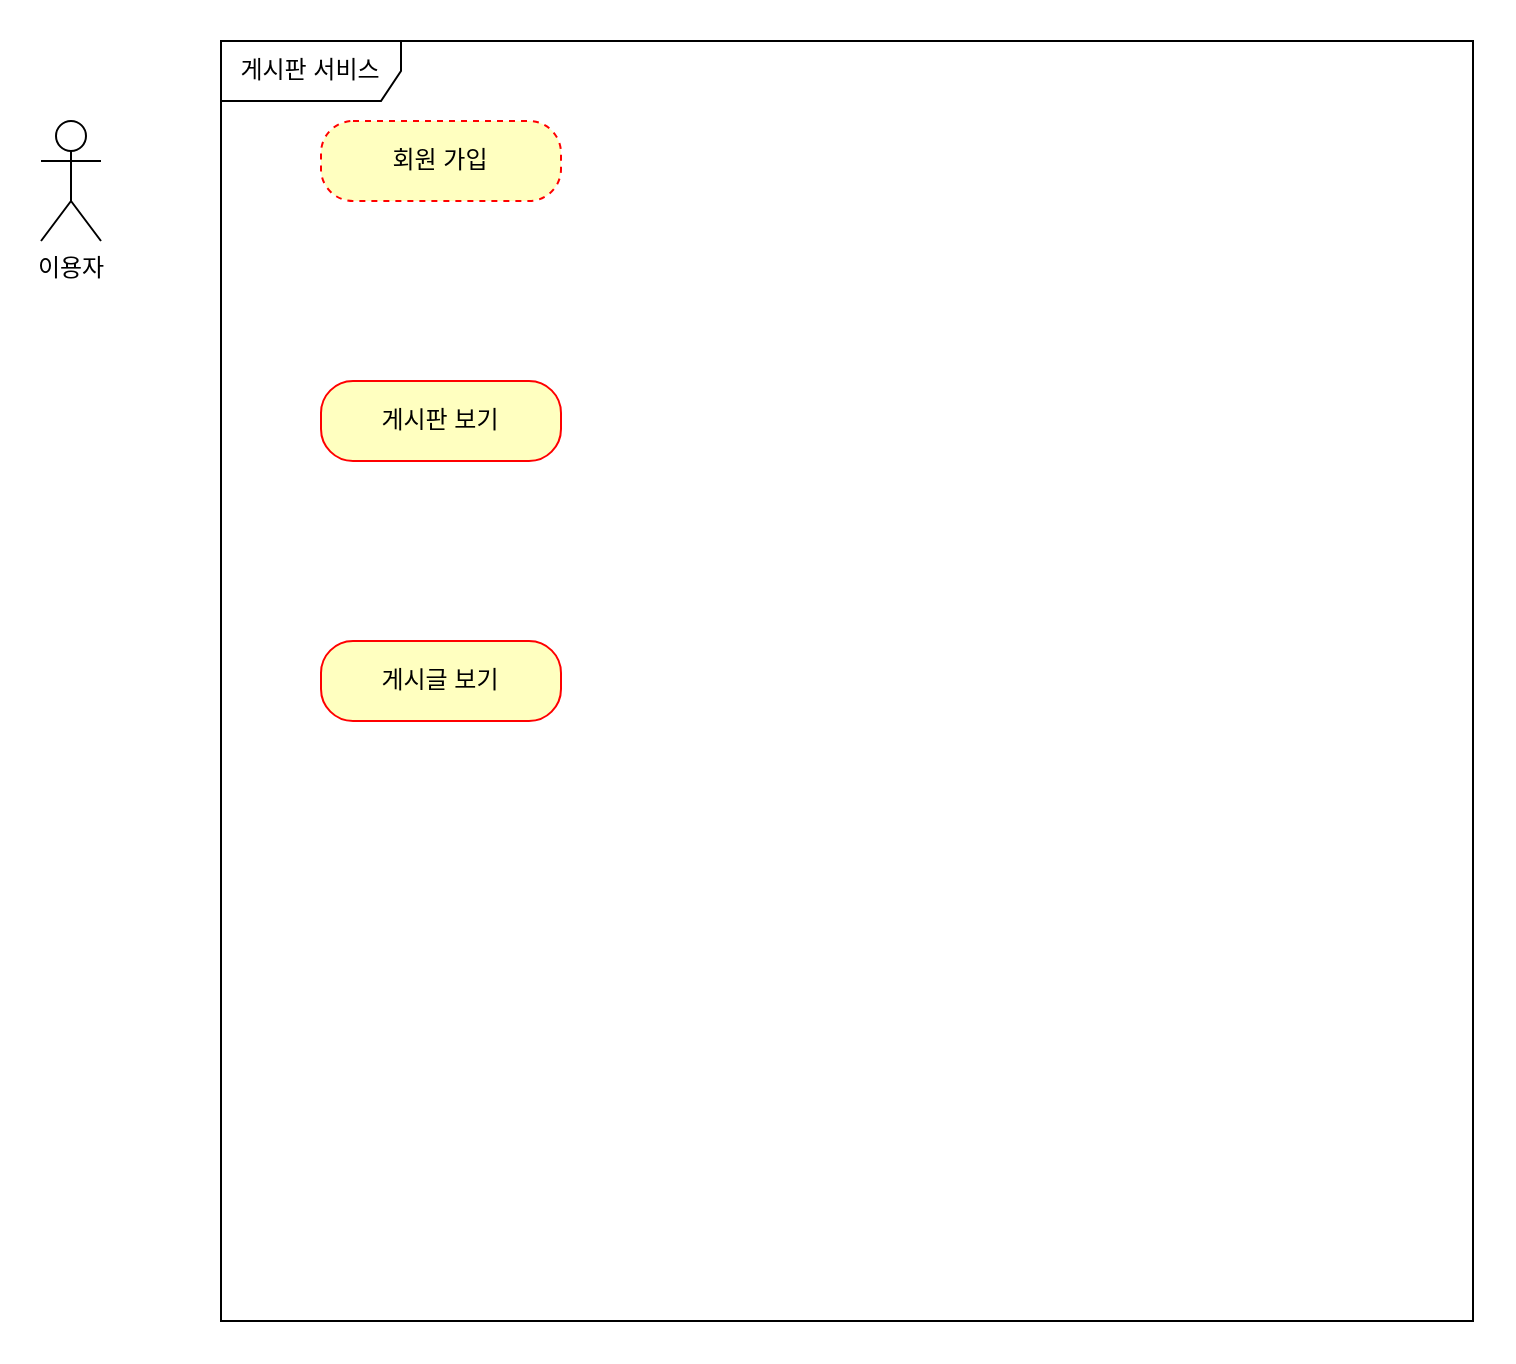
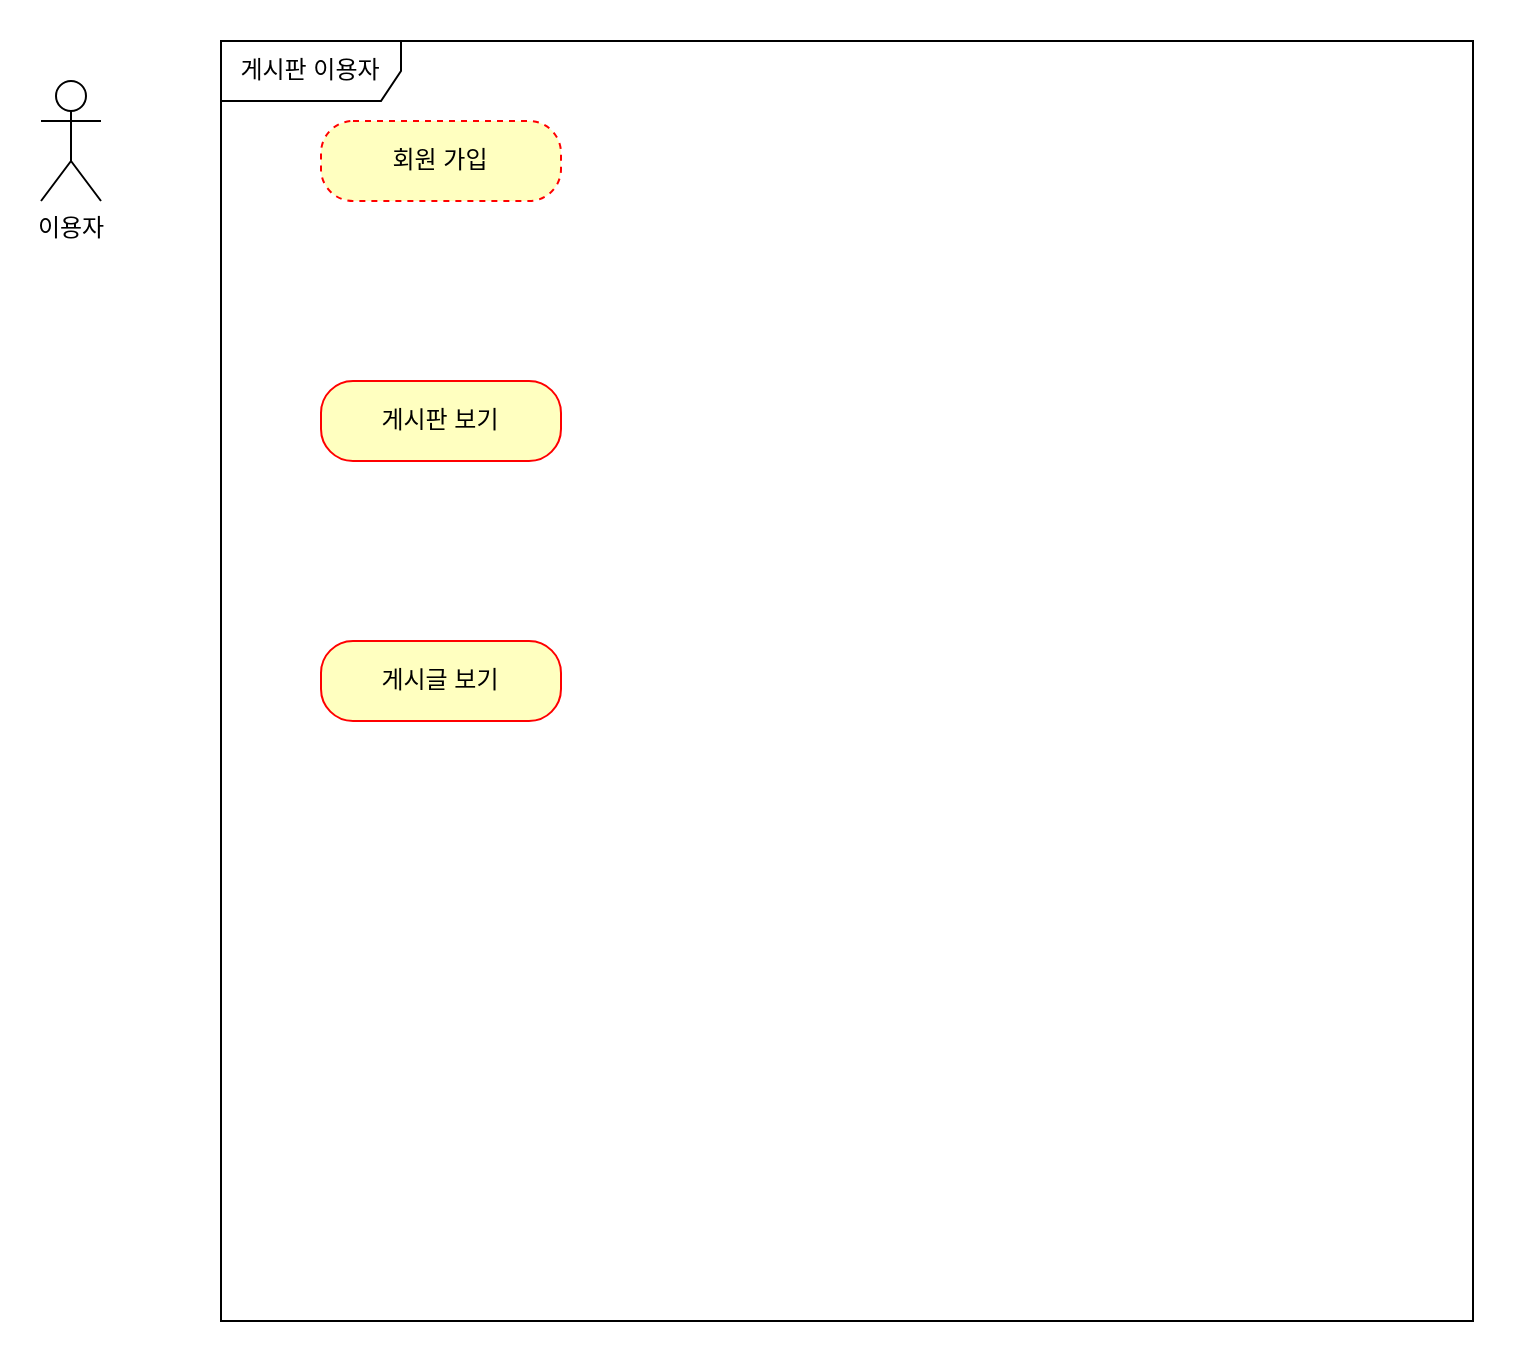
- <mxCell id="3" value="게시판 서비스" style="shape=umlFrame;whiteSpace=wrap;html=1;pointerEvents=0;width=90;height=30;" vertex="1" parent="1"><mxGeometry x="110" y="20" width="626" height="640" as="geometry" /></mxCell>
+ <mxCell id="3" value="게시판 이용자" style="shape=umlFrame;whiteSpace=wrap;html=1;pointerEvents=0;width=90;height=30;" vertex="1" parent="1"><mxGeometry x="110" y="20" width="626" height="640" as="geometry" /></mxCell>
- <mxCell id="2" value="이용자" style="shape=umlActor;verticalLabelPosition=bottom;verticalAlign=top;html=1;" vertex="1" parent="1"><mxGeometry x="20" y="60" width="30" height="60" as="geometry" /></mxCell>
+ <mxCell id="2" value="이용자" style="shape=umlActor;verticalLabelPosition=bottom;verticalAlign=top;html=1;" vertex="1" parent="1"><mxGeometry x="20" y="40" width="30" height="60" as="geometry" /></mxCell>
